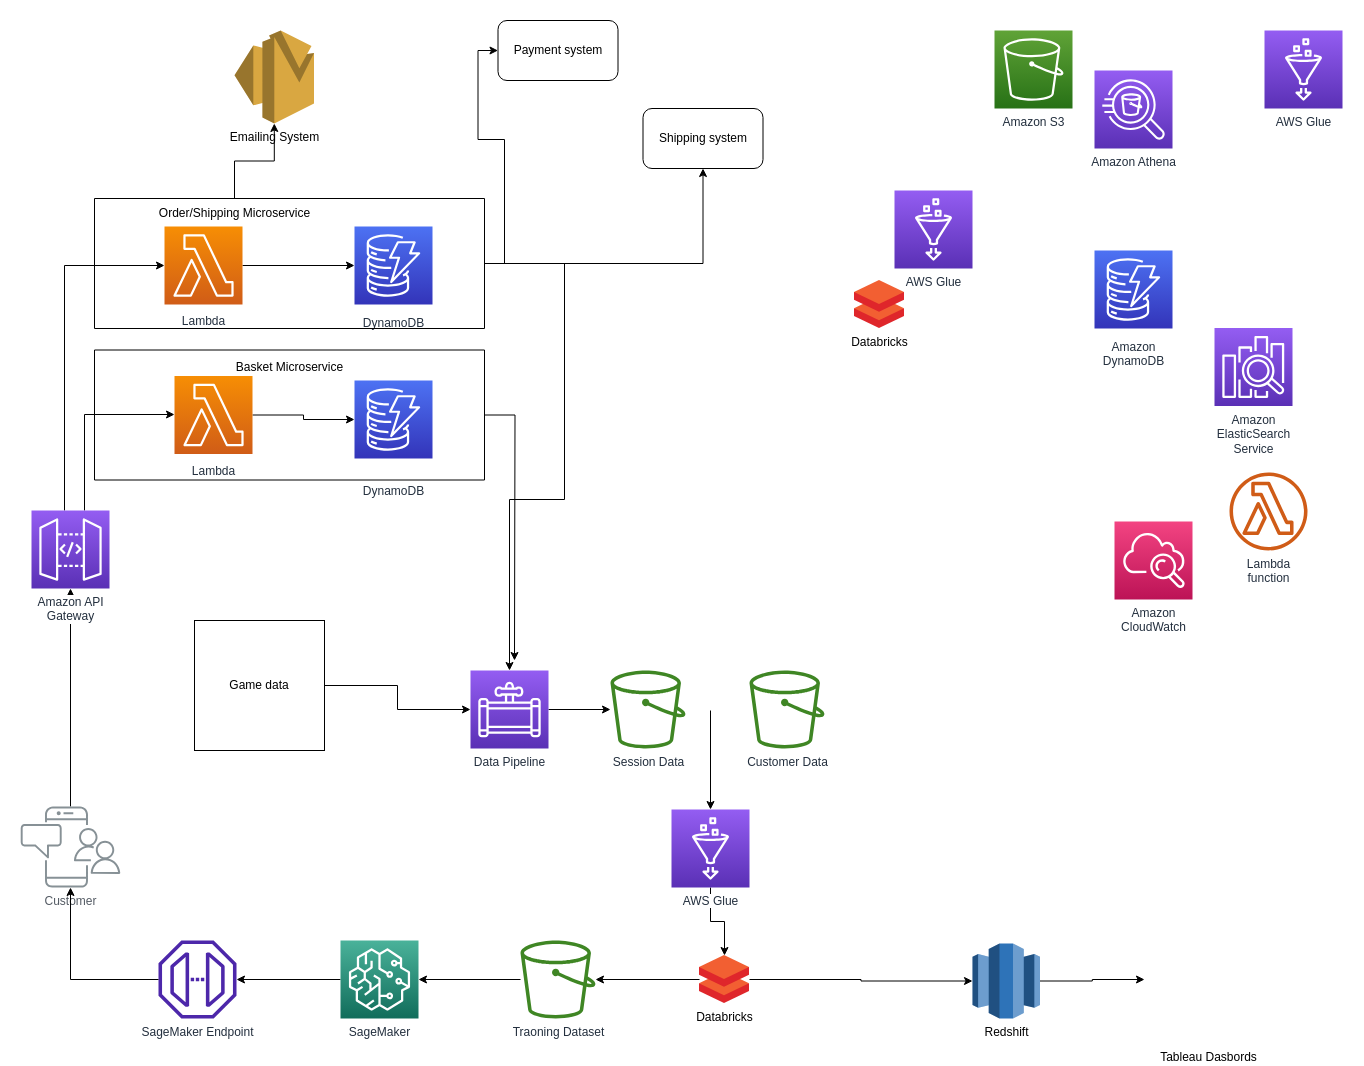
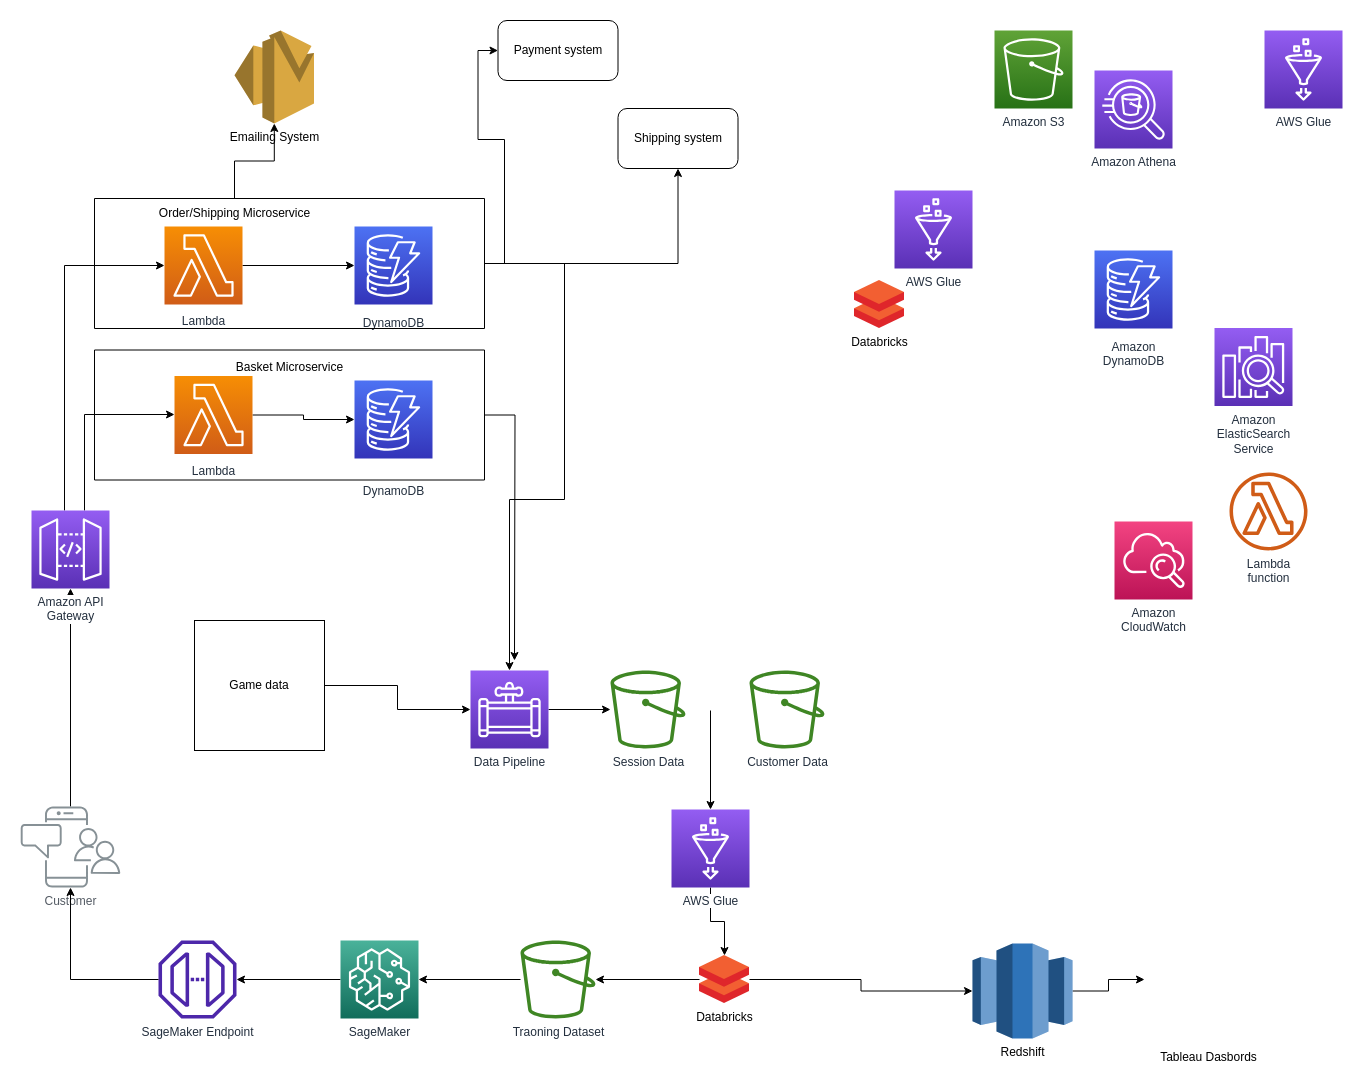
- <mxCell id="48" value="Shipping system" style="rounded=1;whiteSpace=wrap;html=1;fontColor=#000000;labelBackgroundColor=none;labelBorderColor=none;" vertex="1" parent="1"><mxGeometry x="642.5" y="108" width="120" height="60" as="geometry" /></mxCell>
+ <mxCell id="48" value="Shipping system" style="rounded=1;whiteSpace=wrap;html=1;fontColor=#000000;labelBackgroundColor=none;labelBorderColor=none;" vertex="1" parent="1"><mxGeometry x="617.5" y="108" width="120" height="60" as="geometry" /></mxCell>
- <mxCell id="32" value="Redshift" style="outlineConnect=0;dashed=0;verticalLabelPosition=bottom;verticalAlign=top;align=center;html=1;shape=mxgraph.aws3.redshift;fillColor=#2E73B8;gradientColor=none;" vertex="1" parent="1"><mxGeometry x="972" y="943" width="67.5" height="75" as="geometry" /></mxCell>
+ <mxCell id="32" value="Redshift" style="outlineConnect=0;dashed=0;verticalLabelPosition=bottom;verticalAlign=top;align=center;html=1;shape=mxgraph.aws3.redshift;fillColor=#2E73B8;gradientColor=none;" vertex="1" parent="1"><mxGeometry x="972" y="943" width="100" height="95" as="geometry" /></mxCell>
